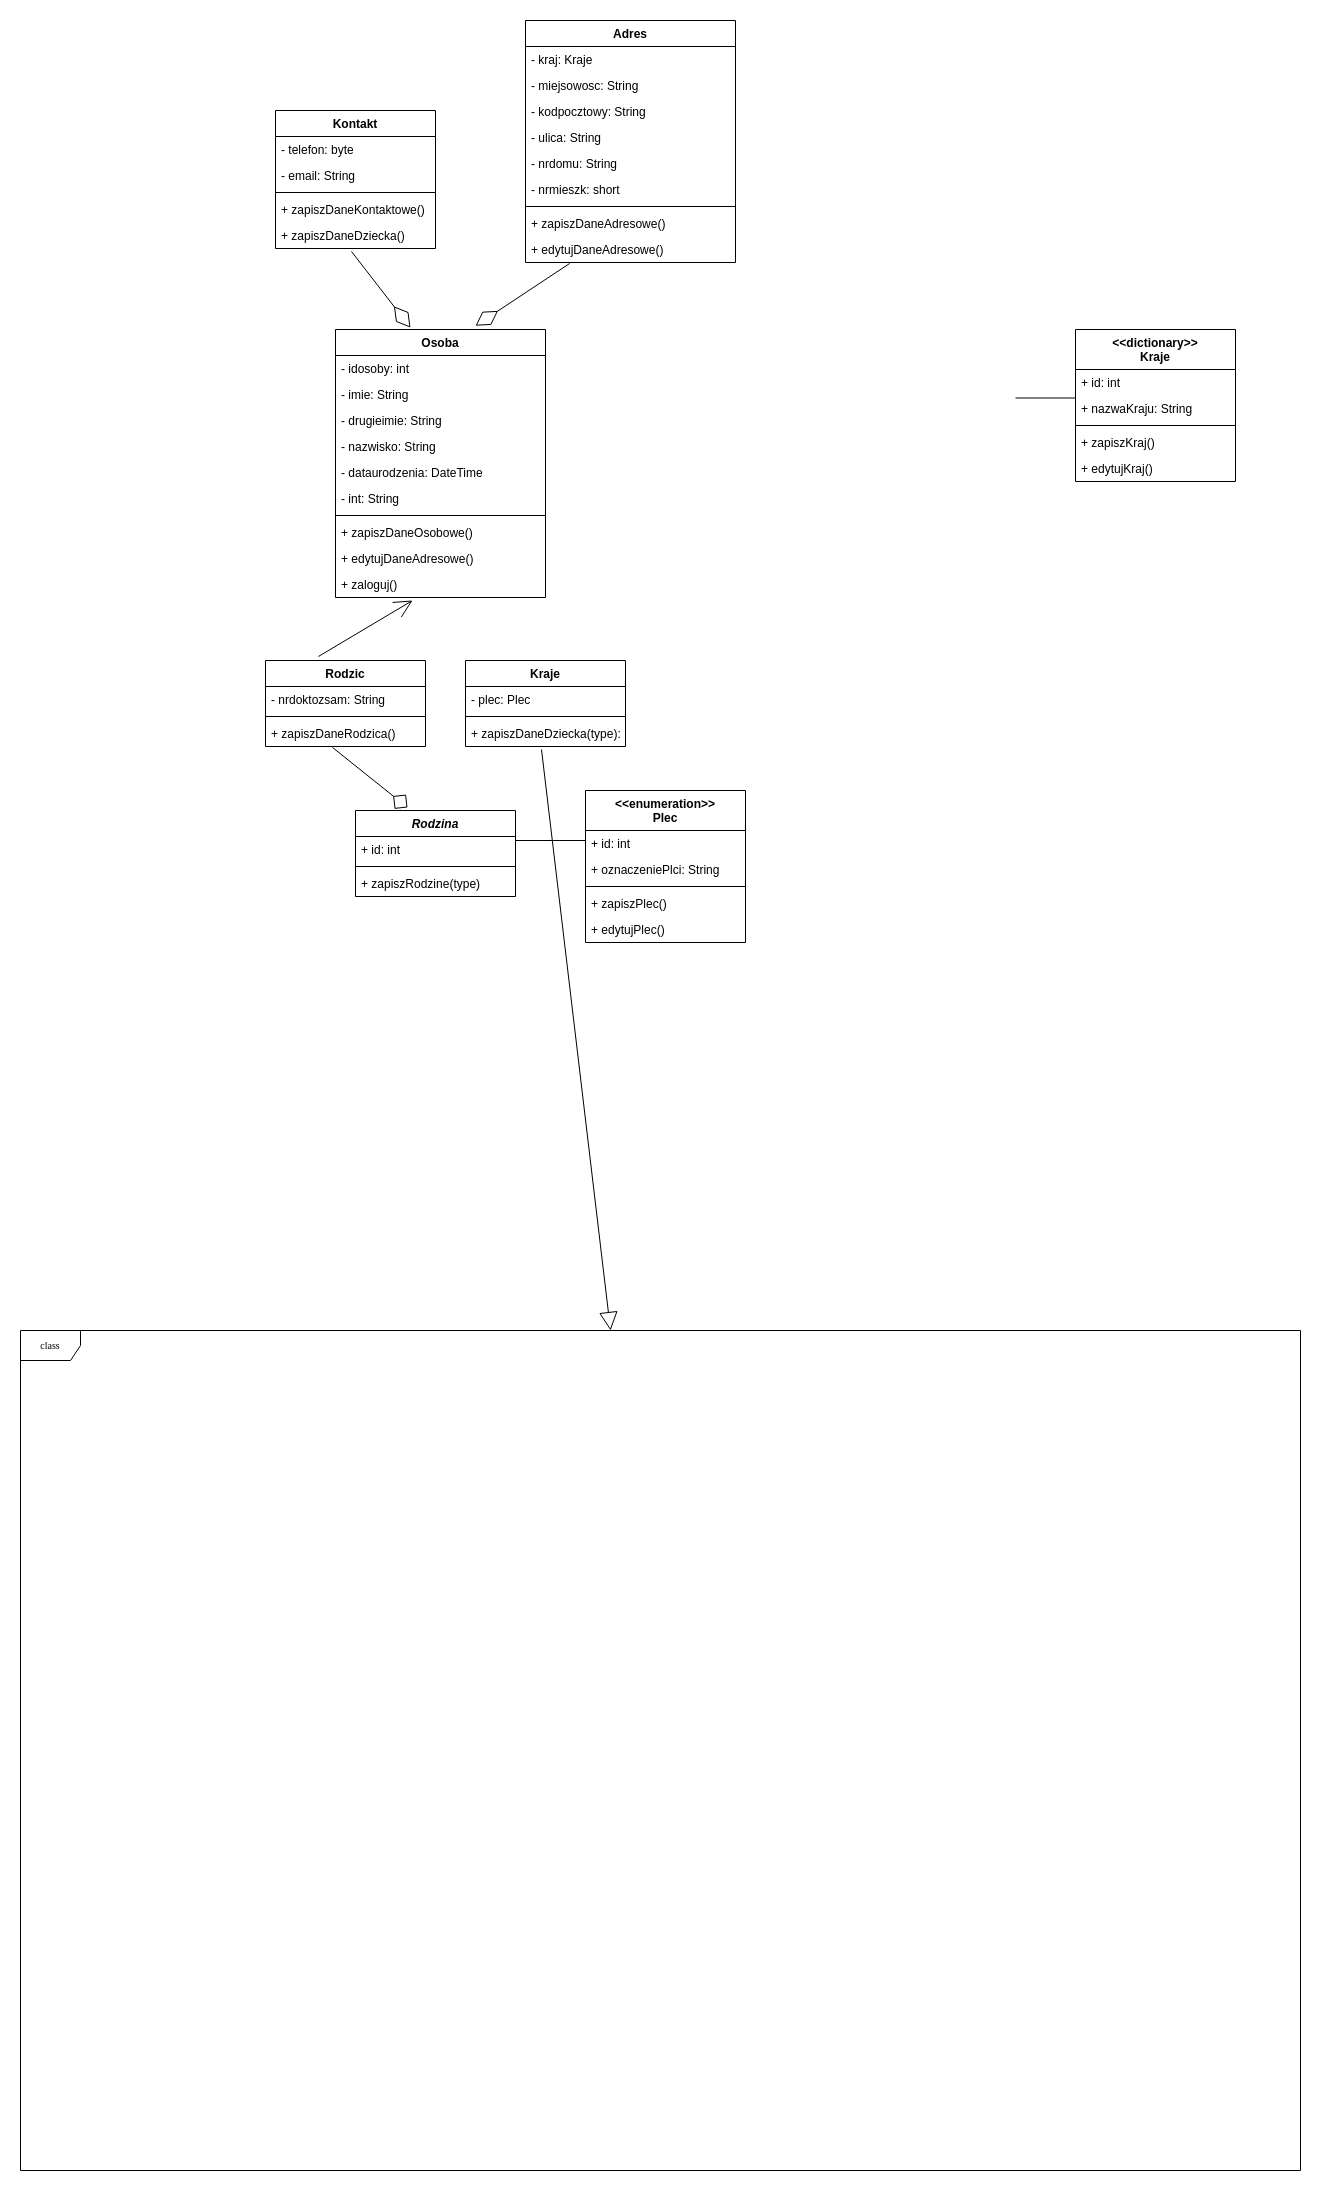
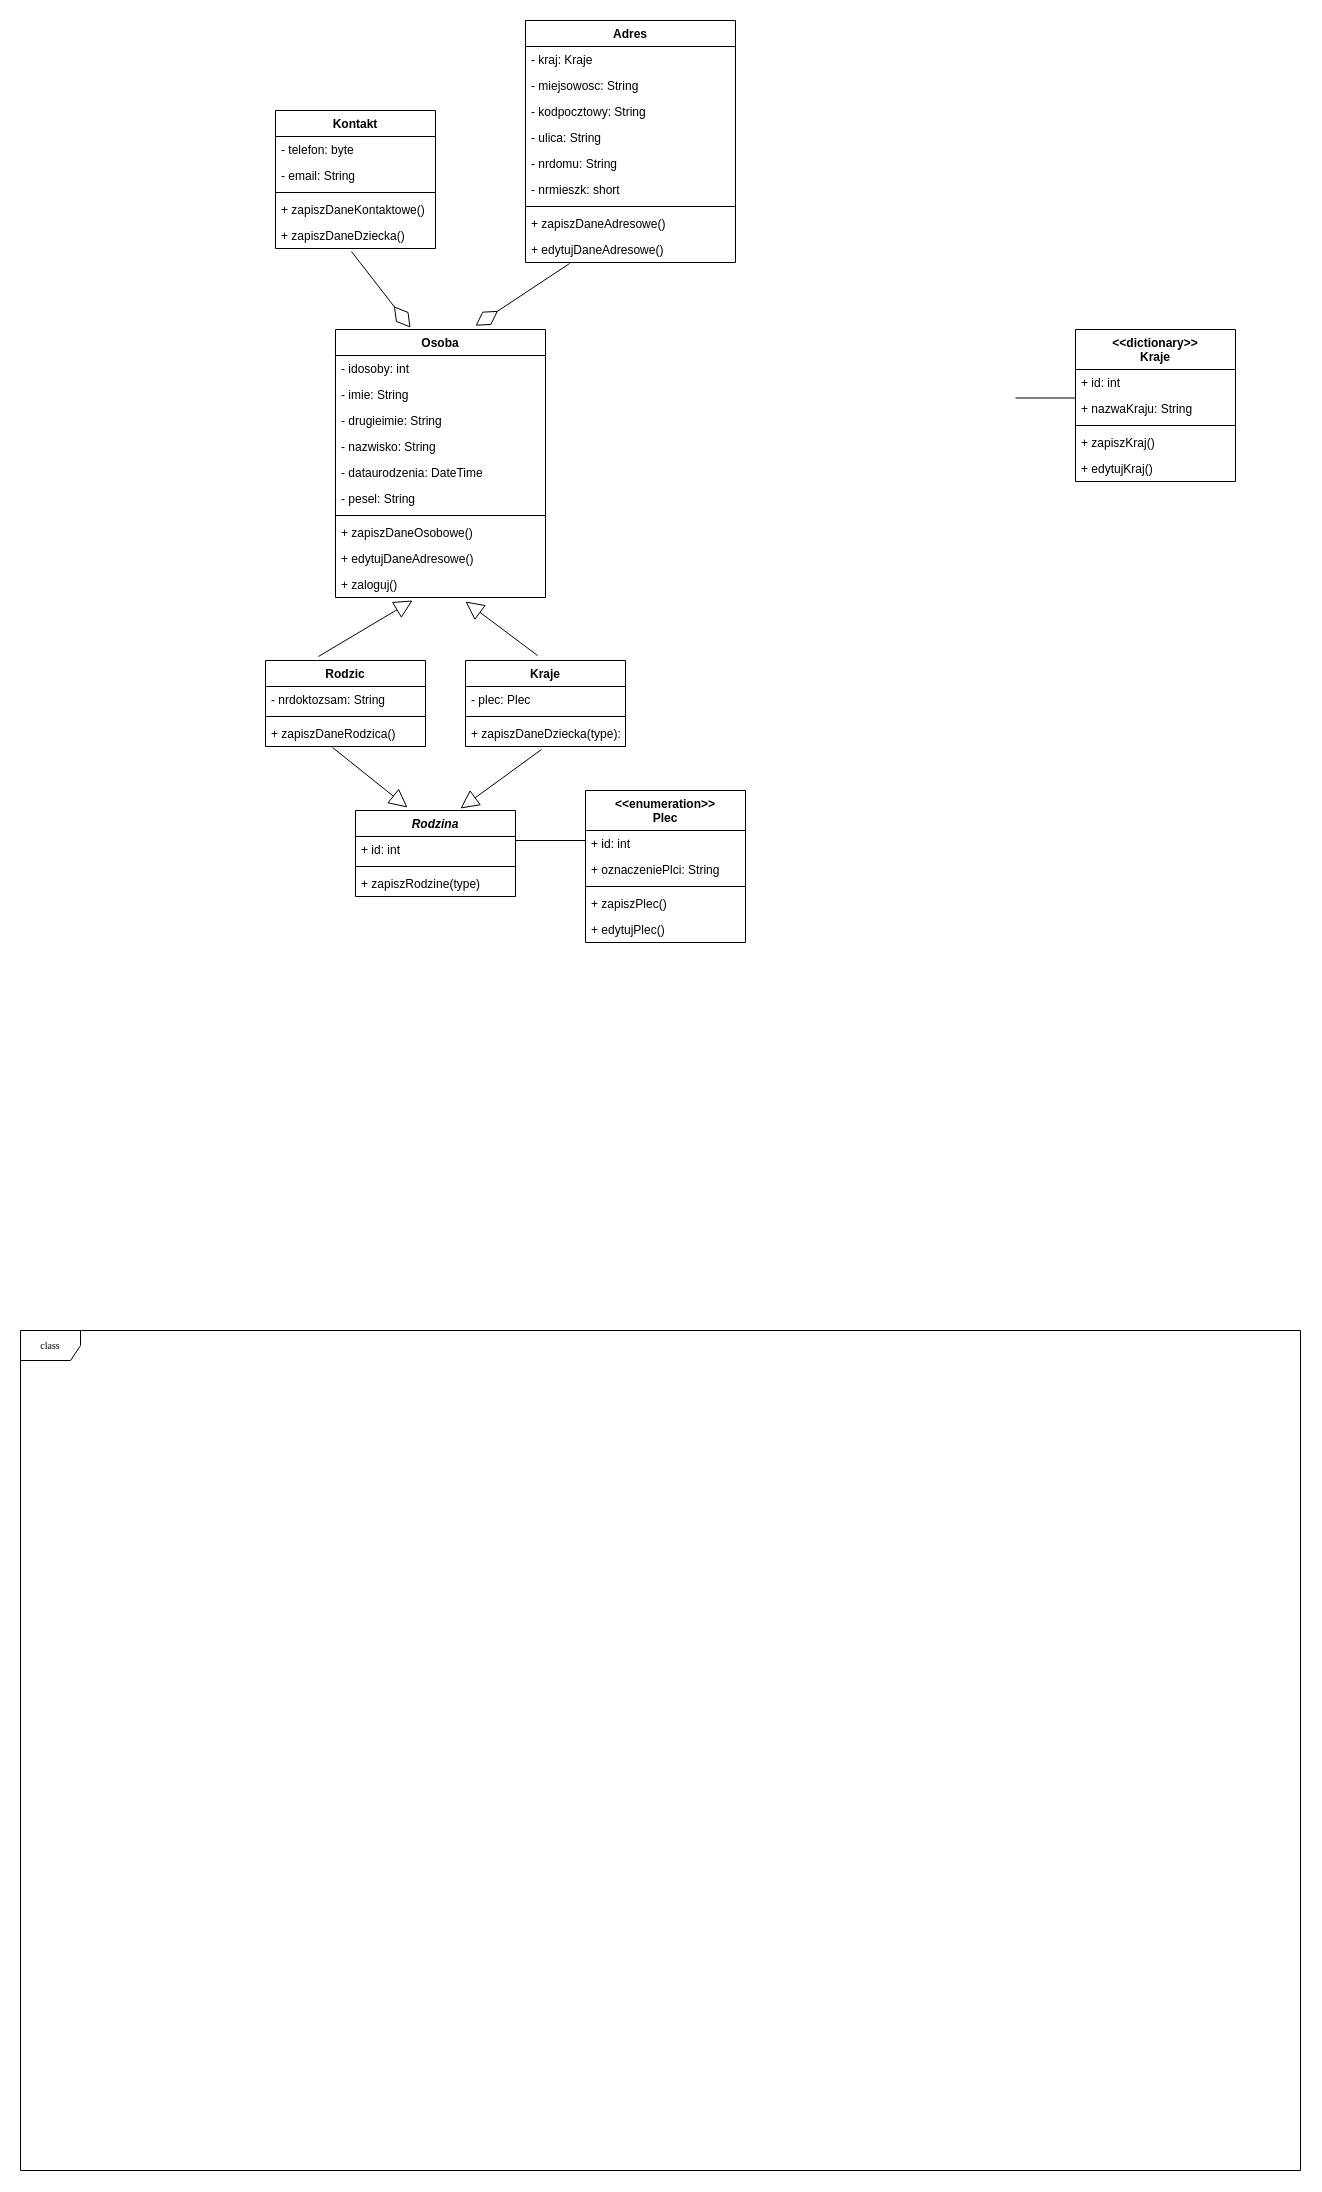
- <mxCell id="36" value="- int: String" style="text;strokeColor=none;fillColor=none;align=left;verticalAlign=top;spacingLeft=4;spacingRight=4;overflow=hidden;rotatable=0;points=[[0,0.5],[1,0.5]];portConstraint=eastwest;" parent="30" vertex="1"><mxGeometry y="156" width="210" height="26" as="geometry" /></mxCell>
+ <mxCell id="36" value="- pesel: String" style="text;strokeColor=none;fillColor=none;align=left;verticalAlign=top;spacingLeft=4;spacingRight=4;overflow=hidden;rotatable=0;points=[[0,0.5],[1,0.5]];portConstraint=eastwest;" parent="30" vertex="1"><mxGeometry y="156" width="210" height="26" as="geometry" /></mxCell>
- <mxCell id="52" value="" style="endArrow=open;endSize=16;endFill=0;html=1;entryX=0.367;entryY=1.115;entryDx=0;entryDy=0;entryPerimeter=0;exitX=0.331;exitY=-0.047;exitDx=0;exitDy=0;exitPerimeter=0;" parent="1" source="43" target="40" edge="1"><mxGeometry width="160" relative="1" as="geometry"><mxPoint x="315" y="720" as="sourcePoint" /><mxPoint x="475" y="720" as="targetPoint" /></mxGeometry></mxCell>
+ <mxCell id="52" value="" style="endArrow=block;endSize=16;endFill=0;html=1;entryX=0.367;entryY=1.115;entryDx=0;entryDy=0;entryPerimeter=0;exitX=0.331;exitY=-0.047;exitDx=0;exitDy=0;exitPerimeter=0;" parent="1" source="43" target="40" edge="1"><mxGeometry width="160" relative="1" as="geometry"><mxPoint x="315" y="720" as="sourcePoint" /><mxPoint x="475" y="720" as="targetPoint" /></mxGeometry></mxCell>
+ <mxCell id="53" value="" style="endArrow=block;endSize=16;endFill=0;html=1;exitX=0.45;exitY=-0.058;exitDx=0;exitDy=0;exitPerimeter=0;entryX=0.619;entryY=1.154;entryDx=0;entryDy=0;entryPerimeter=0;" parent="1" source="47" target="40" edge="1"><mxGeometry width="160" relative="1" as="geometry"><mxPoint x="455" y="630" as="sourcePoint" /><mxPoint x="615" y="630" as="targetPoint" /></mxGeometry></mxCell>
- <mxCell id="58" value="" style="endArrow=diamond;endSize=16;endFill=0;html=1;entryX=0.325;entryY=-0.035;entryDx=0;entryDy=0;entryPerimeter=0;exitX=0.419;exitY=1.038;exitDx=0;exitDy=0;exitPerimeter=0;" parent="1" edge="1" target="54" source="46"><mxGeometry width="160" relative="1" as="geometry"><mxPoint x="310" y="746" as="sourcePoint" /><mxPoint x="400" y="824" as="targetPoint" /></mxGeometry></mxCell>
+ <mxCell id="58" value="" style="endArrow=block;endSize=16;endFill=0;html=1;entryX=0.325;entryY=-0.035;entryDx=0;entryDy=0;entryPerimeter=0;exitX=0.419;exitY=1.038;exitDx=0;exitDy=0;exitPerimeter=0;" parent="1" edge="1" target="54" source="46"><mxGeometry width="160" relative="1" as="geometry"><mxPoint x="310" y="746" as="sourcePoint" /><mxPoint x="400" y="824" as="targetPoint" /></mxGeometry></mxCell>
- <mxCell id="59" value="" style="endArrow=block;endSize=16;endFill=0;html=1;exitX=0.475;exitY=1.115;exitDx=0;exitDy=0;exitPerimeter=0;" parent="1" source="50" target="42" edge="1"><mxGeometry width="160" relative="1" as="geometry"><mxPoint x="335" y="840" as="sourcePoint" /><mxPoint x="396.04" y="918.022" as="targetPoint" /></mxGeometry></mxCell>
+ <mxCell id="59" value="" style="endArrow=block;endSize=16;endFill=0;html=1;entryX=0.656;entryY=-0.023;entryDx=0;entryDy=0;exitX=0.475;exitY=1.115;exitDx=0;exitDy=0;exitPerimeter=0;entryPerimeter=0;" parent="1" source="50" target="54" edge="1"><mxGeometry width="160" relative="1" as="geometry"><mxPoint x="335" y="840" as="sourcePoint" /><mxPoint x="396.04" y="918.022" as="targetPoint" /></mxGeometry></mxCell>
